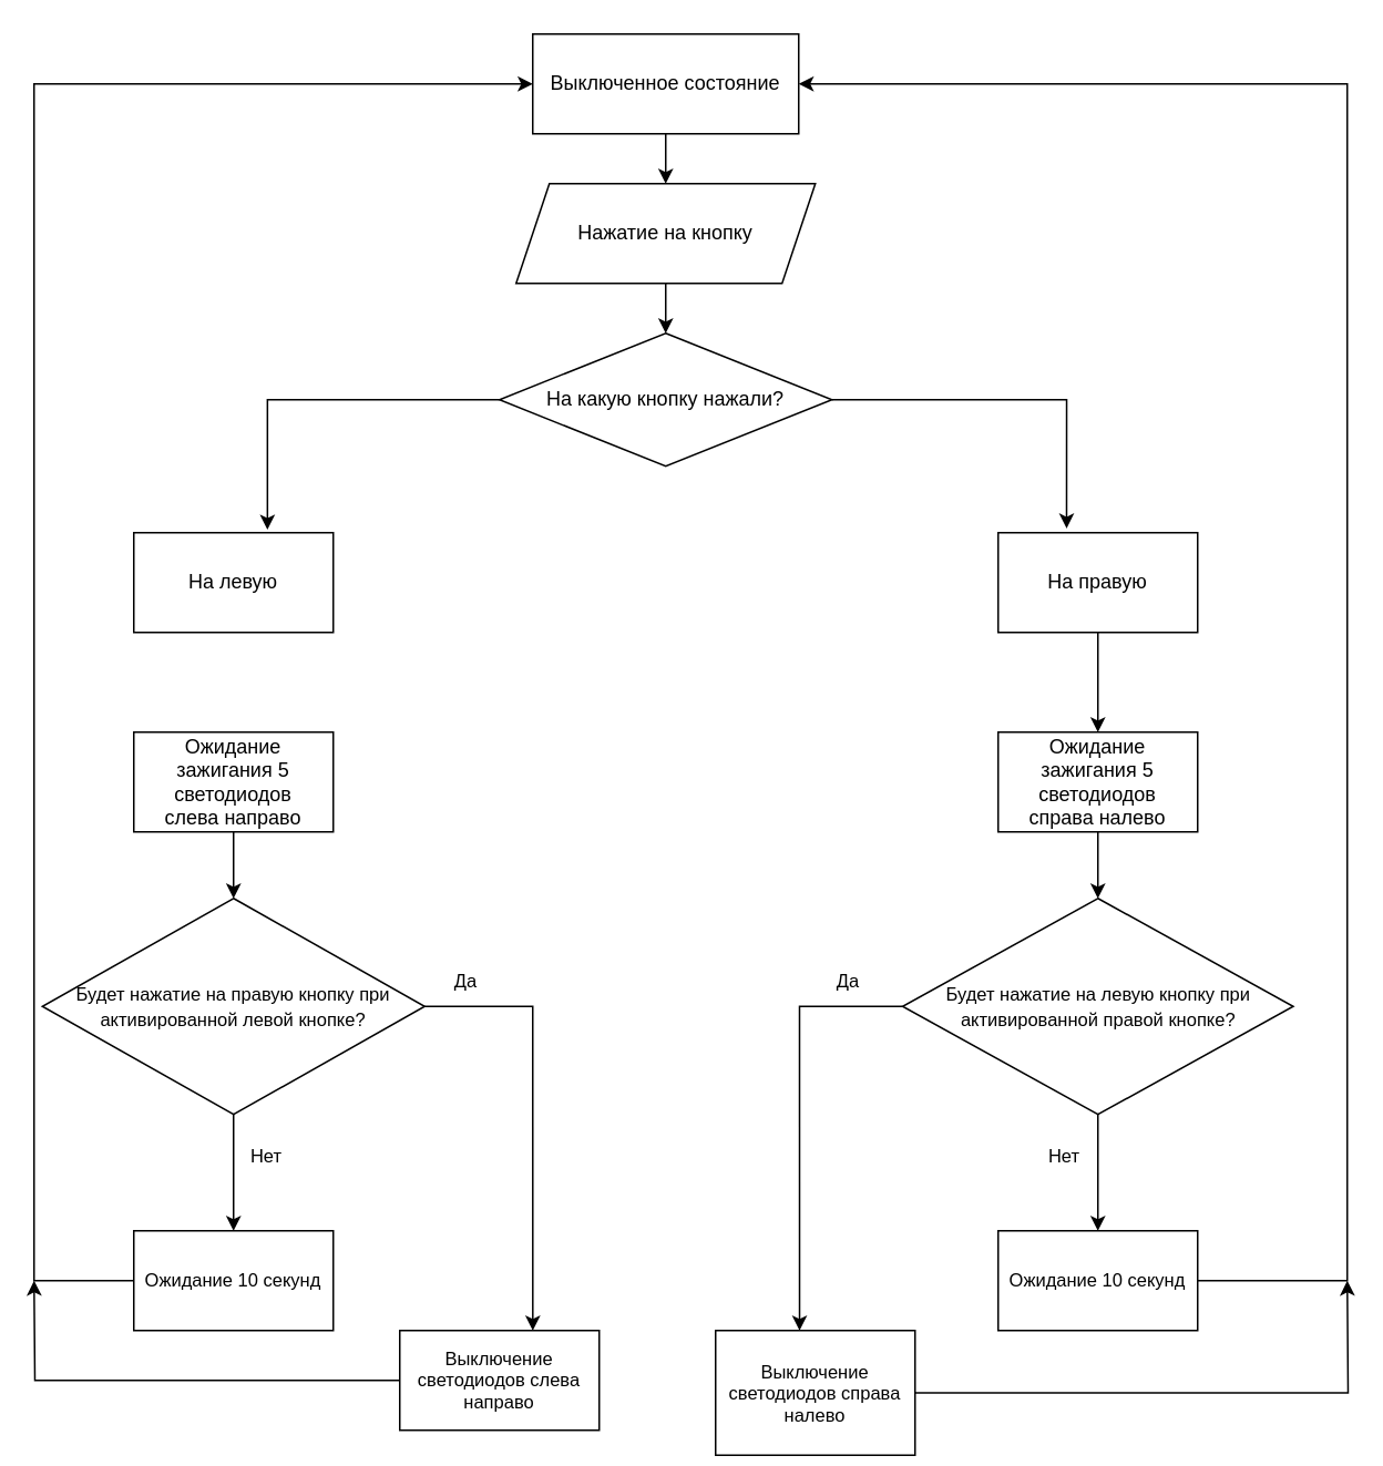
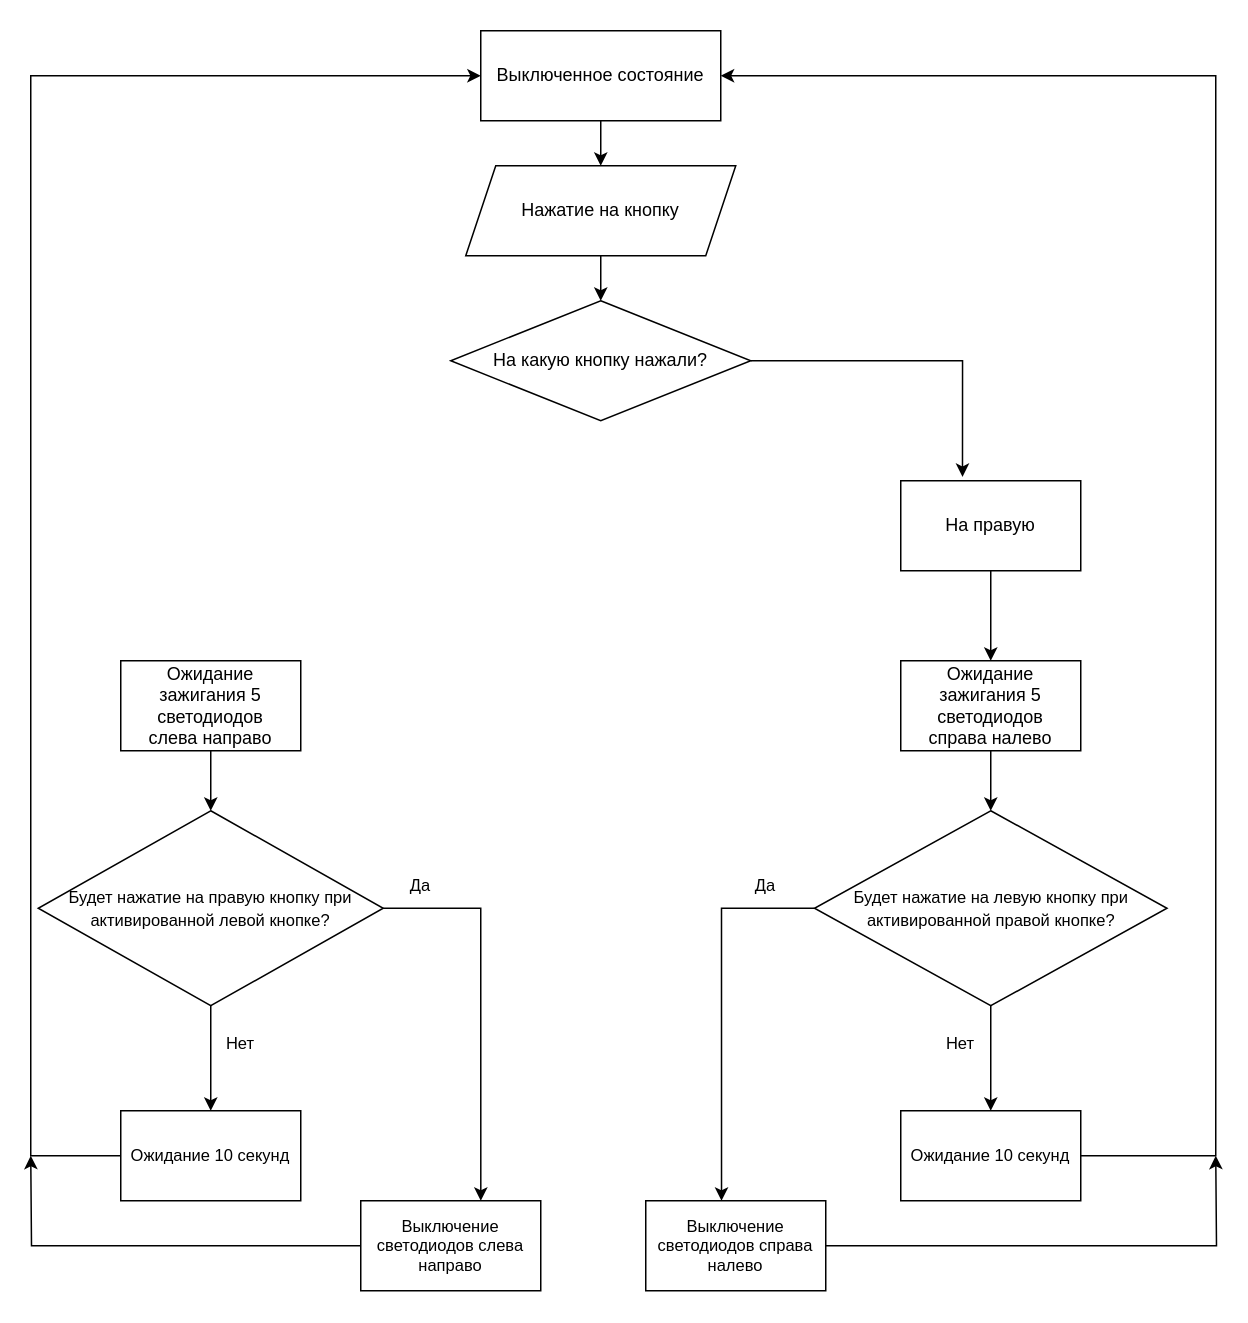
- <mxCell id="2" style="edgeStyle=orthogonalEdgeStyle;rounded=0;orthogonalLoop=1;jettySize=auto;html=1;entryX=0.67;entryY=-0.03;entryDx=0;entryDy=0;entryPerimeter=0;exitX=0;exitY=0.5;exitDx=0;exitDy=0;" edge="1" parent="1" source="4" target="5"><mxGeometry relative="1" as="geometry"><mxPoint x="160" y="190" as="targetPoint" /><Array as="points"><mxPoint x="160" y="240" /></Array></mxGeometry></mxCell>
- <mxCell id="5" value="На левую" style="rounded=0;whiteSpace=wrap;html=1;" vertex="1" parent="1"><mxGeometry x="80" y="320" width="120" height="60" as="geometry" /></mxCell>
- <mxCell id="33" value="Выключение светодиодов справа налево" style="rounded=0;whiteSpace=wrap;html=1;fontSize=11;" vertex="1" parent="1"><mxGeometry x="430" y="800" width="120" height="75" as="geometry" /></mxCell>
+ <mxCell id="33" value="Выключение светодиодов справа налево" style="rounded=0;whiteSpace=wrap;html=1;fontSize=11;" vertex="1" parent="1"><mxGeometry x="430" y="800" width="120" height="60" as="geometry" /></mxCell>
